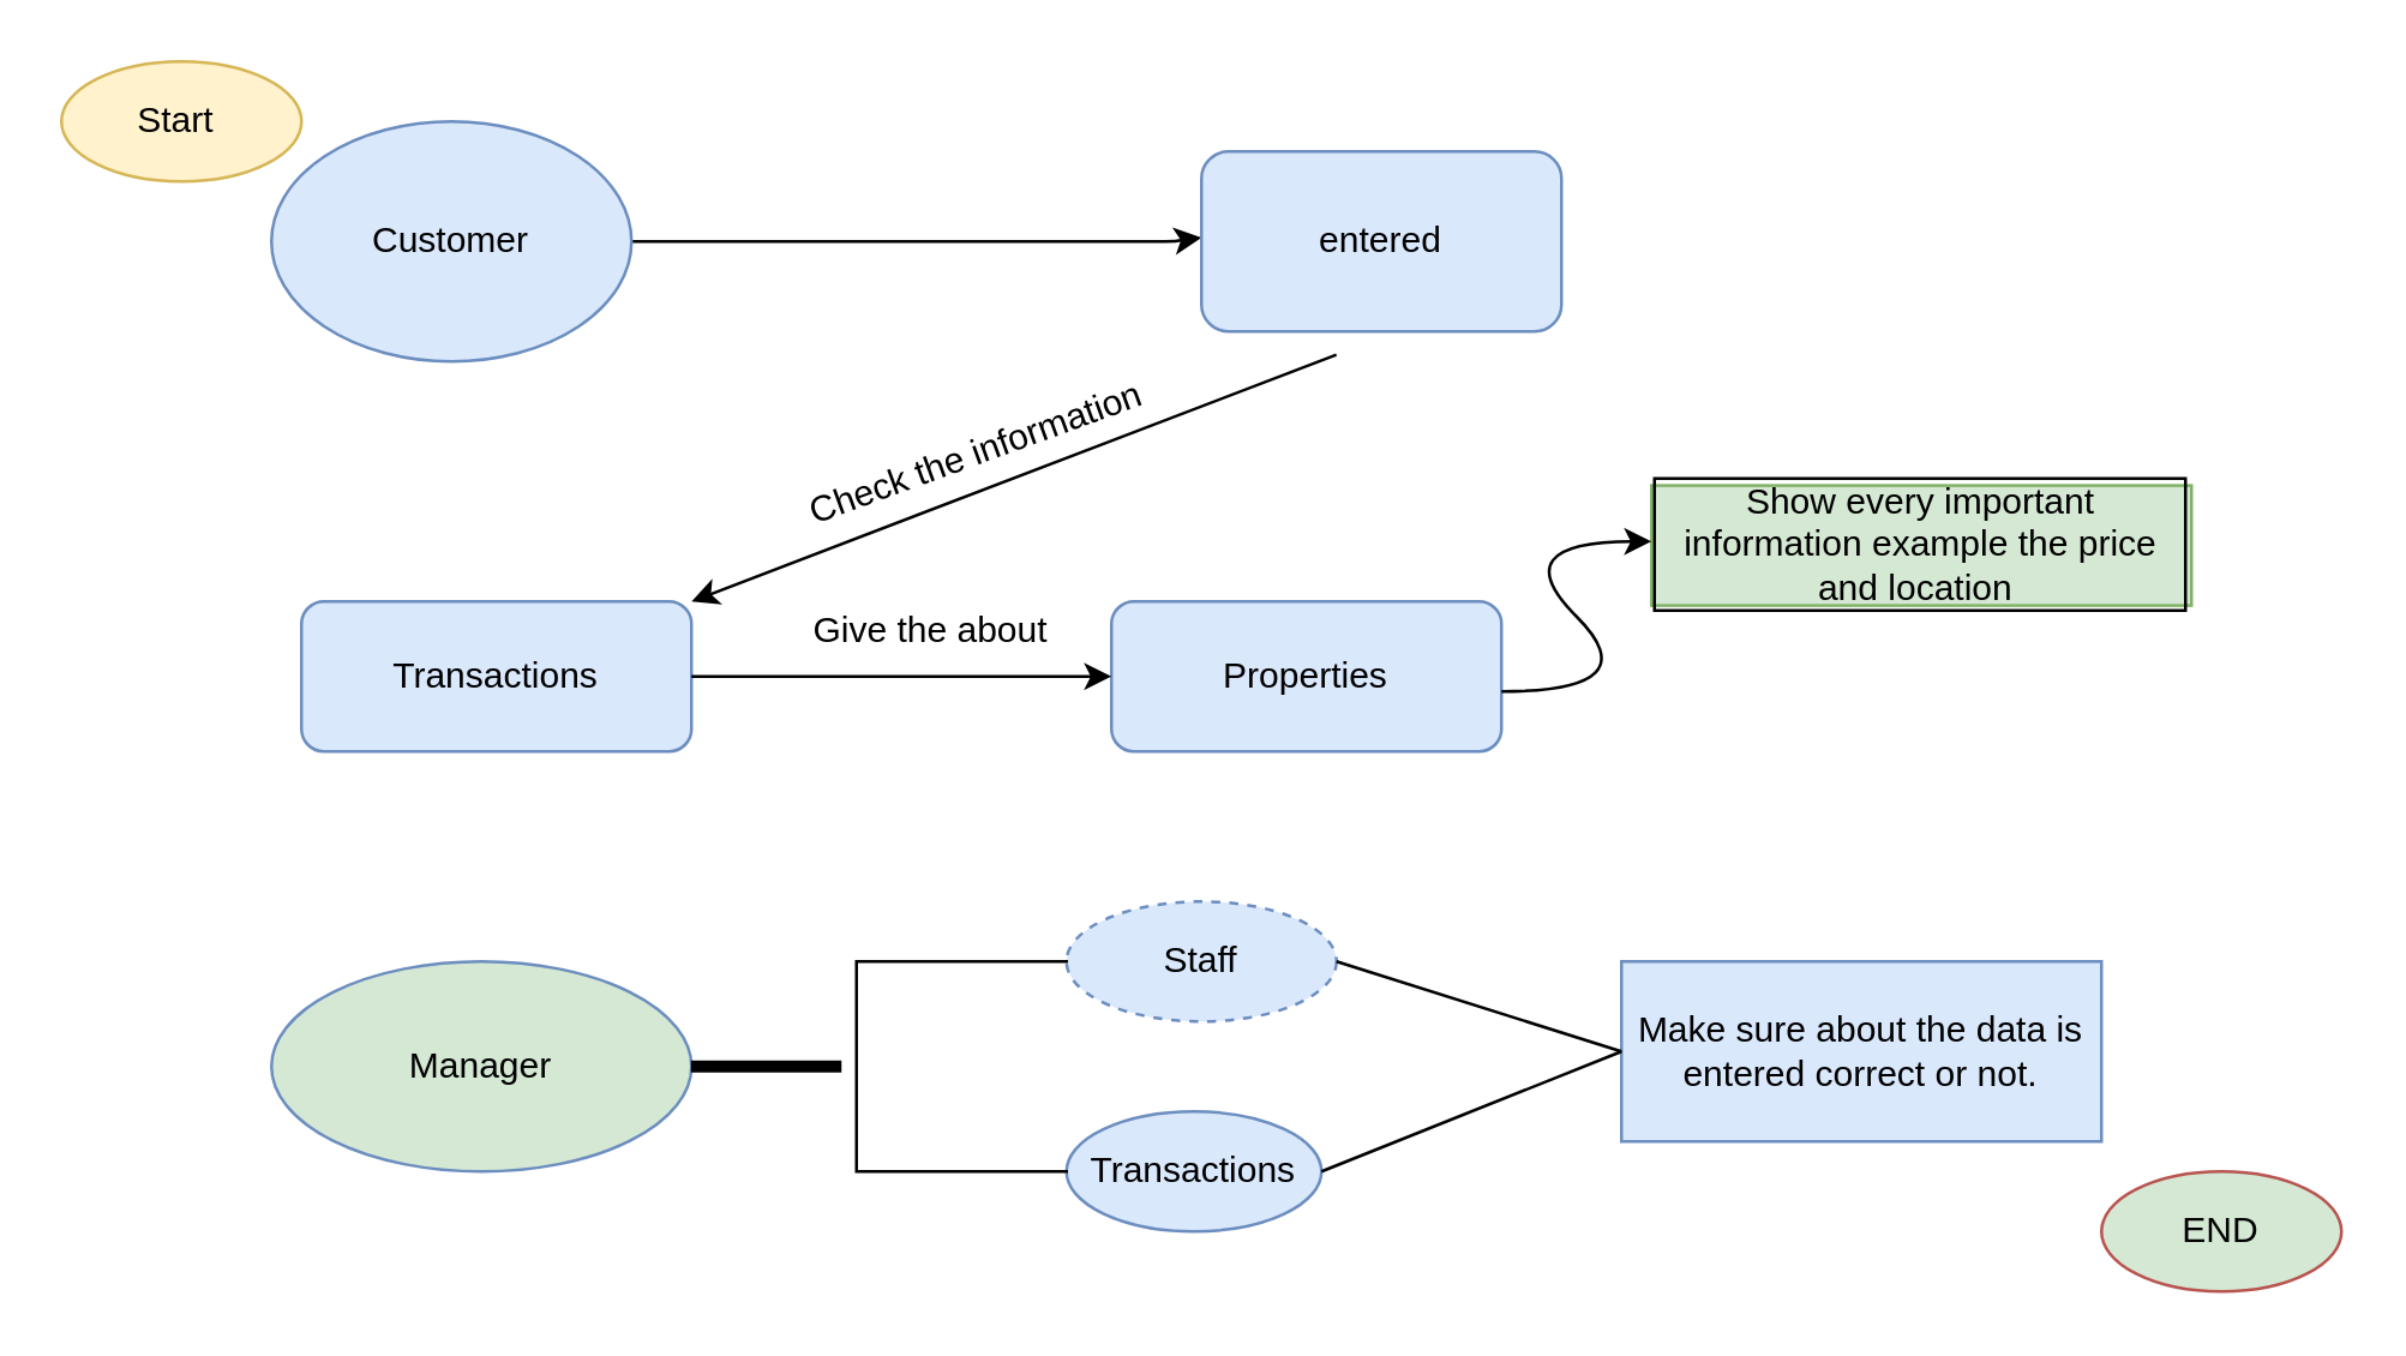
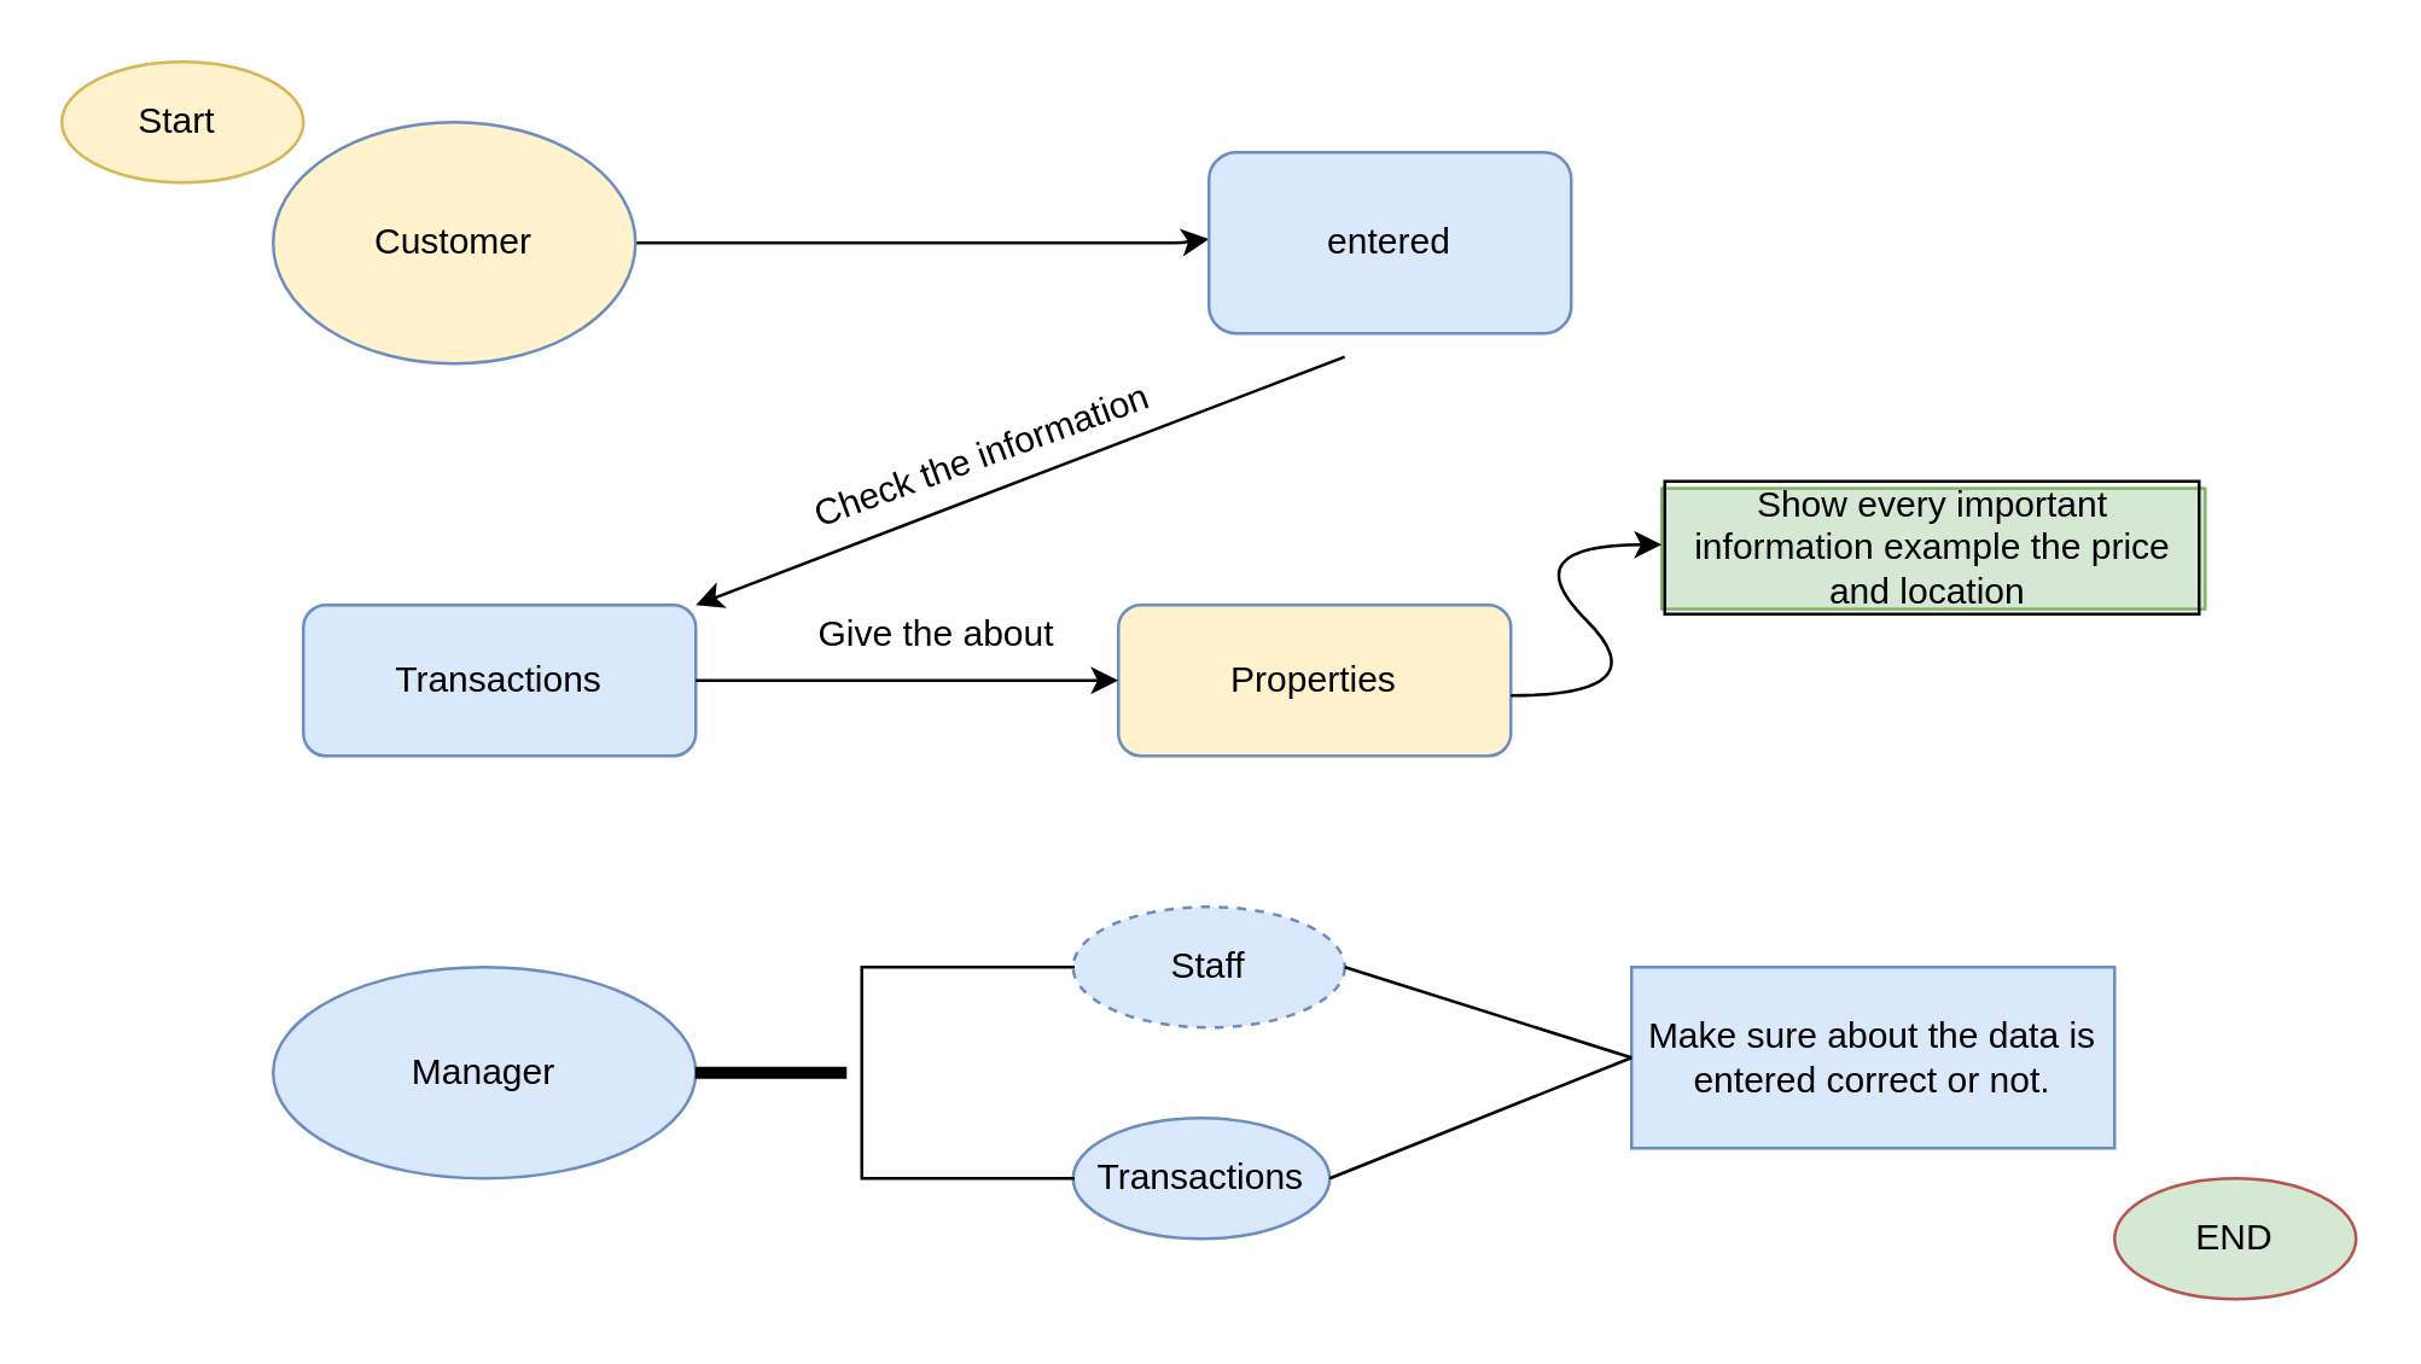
- <mxCell id="7" value="&lt;span&gt;Customer&lt;/span&gt;" style="ellipse;whiteSpace=wrap;html=1;fillColor=#dae8fc;strokeColor=#6c8ebf;" vertex="1" parent="1"><mxGeometry x="90" y="40" width="120" height="80" as="geometry" /></mxCell>
+ <mxCell id="7" value="&lt;span&gt;Customer&lt;/span&gt;" style="ellipse;whiteSpace=wrap;html=1;fillColor=#fff2cc;strokeColor=#6c8ebf;" vertex="1" parent="1"><mxGeometry x="90" y="40" width="120" height="80" as="geometry" /></mxCell>
- <mxCell id="9" value="Properties" style="rounded=1;whiteSpace=wrap;html=1;fillColor=#dae8fc;strokeColor=#6c8ebf;" vertex="1" parent="1"><mxGeometry x="370" y="200" width="130" height="50" as="geometry" /></mxCell>
+ <mxCell id="9" value="Properties" style="rounded=1;whiteSpace=wrap;html=1;fillColor=#fff2cc;strokeColor=#6c8ebf;" vertex="1" parent="1"><mxGeometry x="370" y="200" width="130" height="50" as="geometry" /></mxCell>
- <mxCell id="12" value="Manager" style="ellipse;whiteSpace=wrap;html=1;fillColor=#d5e8d4;strokeColor=#6c8ebf;" vertex="1" parent="1"><mxGeometry x="90" y="320" width="140" height="70" as="geometry" /></mxCell>
+ <mxCell id="12" value="Manager" style="ellipse;whiteSpace=wrap;html=1;fillColor=#dae8fc;strokeColor=#6c8ebf;" vertex="1" parent="1"><mxGeometry x="90" y="320" width="140" height="70" as="geometry" /></mxCell>
